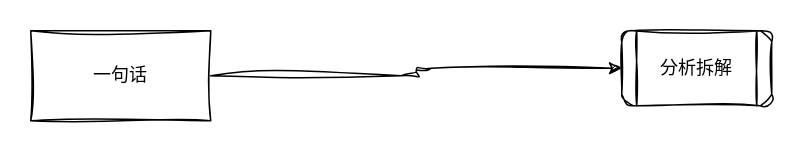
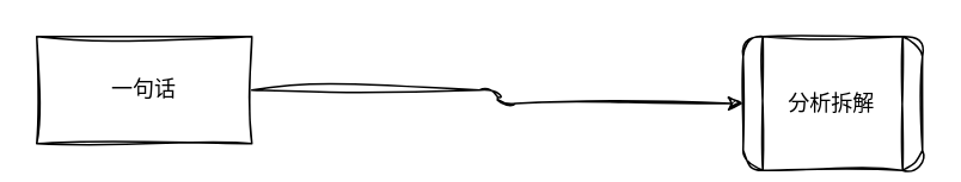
- <mxCell id="4" value="分析拆解" style="shape=process;whiteSpace=wrap;html=1;backgroundOutline=1;sketch=1;curveFitting=1;jiggle=2;labelBackgroundColor=none;rounded=1;" parent="1" vertex="1"><mxGeometry x="414" y="20" width="100" height="50" as="geometry" /></mxCell>
+ <mxCell id="4" value="分析拆解" style="shape=process;whiteSpace=wrap;html=1;backgroundOutline=1;sketch=1;curveFitting=1;jiggle=2;labelBackgroundColor=none;rounded=1;" parent="1" vertex="1"><mxGeometry x="414" y="20" width="100" height="75" as="geometry" /></mxCell>
